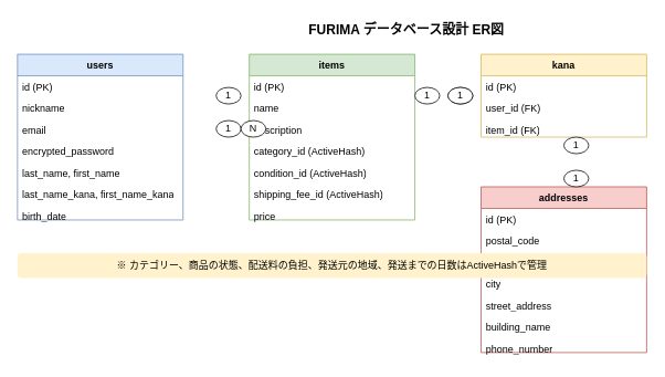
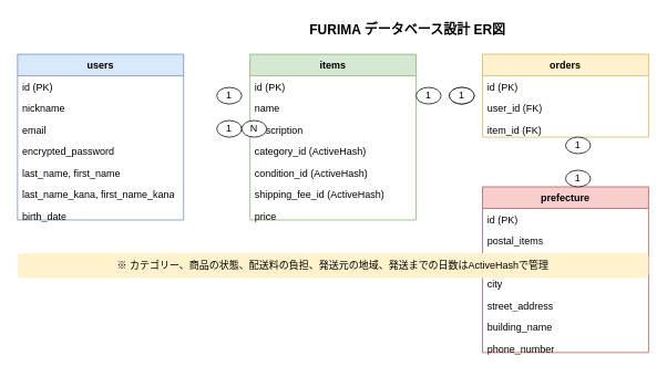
- <mxCell id="18" value="kana" style="swimlane;fontStyle=1;align=center;verticalAlign=top;childLayout=stackLayout;horizontal=1;startSize=26;horizontalStack=0;resizeParent=1;resizeParentMax=0;resizeLast=0;collapsible=1;marginBottom=0;whiteSpace=wrap;html=1;fillColor=#fff2cc;strokeColor=#d6b656;" vertex="1" parent="1"><mxGeometry x="580" y="65" width="200" height="100" as="geometry" /></mxCell>
+ <mxCell id="18" value="orders" style="swimlane;fontStyle=1;align=center;verticalAlign=top;childLayout=stackLayout;horizontal=1;startSize=26;horizontalStack=0;resizeParent=1;resizeParentMax=0;resizeLast=0;collapsible=1;marginBottom=0;whiteSpace=wrap;html=1;fillColor=#fff2cc;strokeColor=#d6b656;" vertex="1" parent="1"><mxGeometry x="580" y="65" width="200" height="100" as="geometry" /></mxCell>
- <mxCell id="22" value="addresses" style="swimlane;fontStyle=1;align=center;verticalAlign=top;childLayout=stackLayout;horizontal=1;startSize=26;horizontalStack=0;resizeParent=1;resizeParentMax=0;resizeLast=0;collapsible=1;marginBottom=0;whiteSpace=wrap;html=1;fillColor=#f8cecc;strokeColor=#b85450;" vertex="1" parent="1"><mxGeometry x="580" y="225" width="200" height="200" as="geometry" /></mxCell>
+ <mxCell id="22" value="prefecture" style="swimlane;fontStyle=1;align=center;verticalAlign=top;childLayout=stackLayout;horizontal=1;startSize=26;horizontalStack=0;resizeParent=1;resizeParentMax=0;resizeLast=0;collapsible=1;marginBottom=0;whiteSpace=wrap;html=1;fillColor=#f8cecc;strokeColor=#b85450;" vertex="1" parent="1"><mxGeometry x="580" y="225" width="200" height="200" as="geometry" /></mxCell>
- <mxCell id="24" value="postal_code" style="text;strokeColor=none;fillColor=none;align=left;verticalAlign=top;spacingLeft=4;spacingRight=4;overflow=hidden;rotatable=0;points=[[0,0.5],[1,0.5]];portConstraint=eastwest;whiteSpace=wrap;html=1;" vertex="1" parent="22"><mxGeometry y="52" width="200" height="26" as="geometry" /></mxCell>
+ <mxCell id="24" value="postal_items" style="text;strokeColor=none;fillColor=none;align=left;verticalAlign=top;spacingLeft=4;spacingRight=4;overflow=hidden;rotatable=0;points=[[0,0.5],[1,0.5]];portConstraint=eastwest;whiteSpace=wrap;html=1;" vertex="1" parent="22"><mxGeometry y="52" width="200" height="26" as="geometry" /></mxCell>
